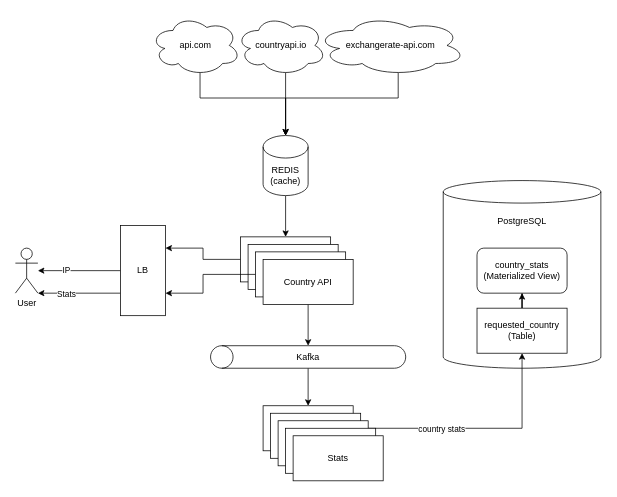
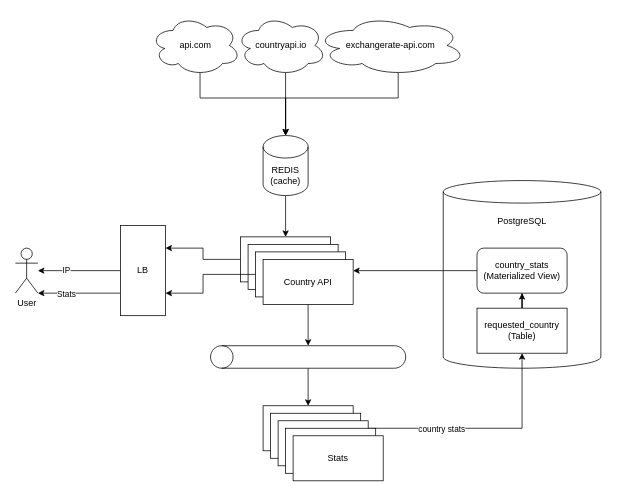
+ <mxCell id="36" style="edgeStyle=orthogonalEdgeStyle;rounded=0;orthogonalLoop=1;jettySize=auto;html=1;entryX=1;entryY=0.25;entryDx=0;entryDy=0;exitX=0;exitY=0.5;exitDx=0;exitDy=0;" parent="1" source="35" target="14" edge="1"><mxGeometry relative="1" as="geometry" /></mxCell>
- <mxCell id="38" value="Kafka" style="text;html=1;strokeColor=none;fillColor=none;align=center;verticalAlign=middle;whiteSpace=wrap;rounded=0;" vertex="1" parent="1"><mxGeometry x="380" y="460" width="60" height="30" as="geometry" /></mxCell>
